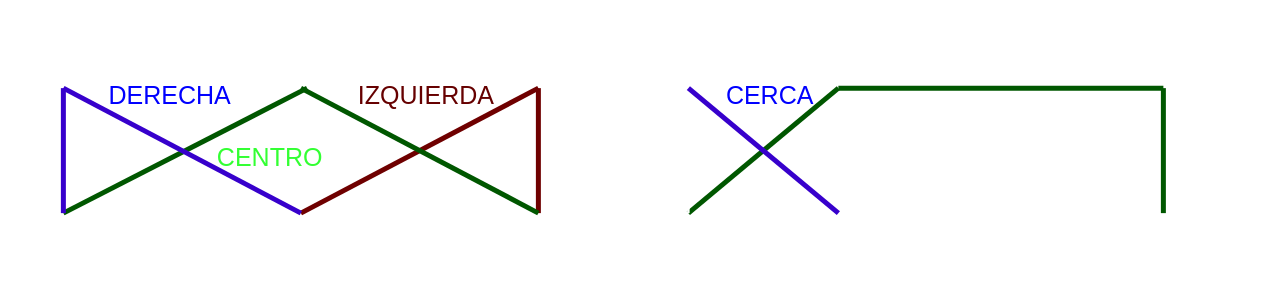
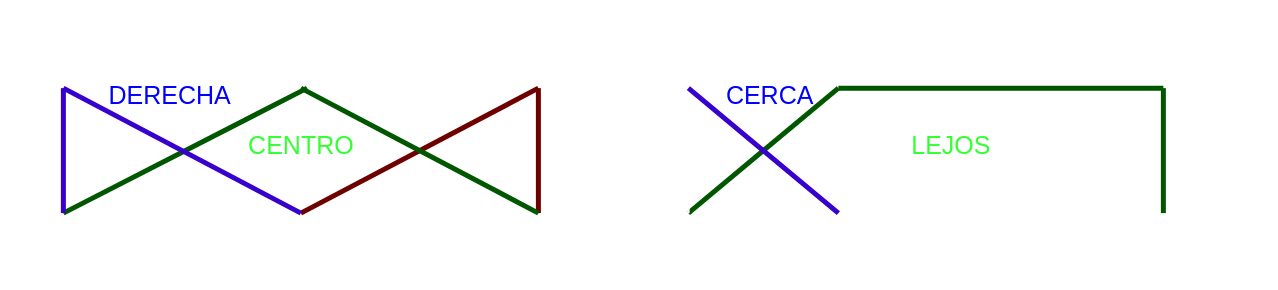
- <mxCell id="14" value="IZQUIERDA" style="text;html=1;align=center;verticalAlign=middle;resizable=0;points=[];autosize=1;fontColor=#660000;fontSize=20;" parent="1" vertex="1"><mxGeometry x="280" y="60" width="120" height="30" as="geometry" /></mxCell>
+ <mxCell id="26" value="LEJOS" style="text;html=1;align=center;verticalAlign=middle;resizable=0;points=[];autosize=1;strokeColor=none;fillColor=none;fontColor=#33FF33;fontSize=20;" parent="1" vertex="1"><mxGeometry x="720" y="100" width="80" height="30" as="geometry" /></mxCell>
- <mxCell id="11" value="CENTRO" style="text;html=1;align=center;verticalAlign=middle;resizable=0;points=[];autosize=1;strokeColor=none;fillColor=none;fontColor=#33FF33;fontSize=20;" parent="1" vertex="1"><mxGeometry x="165" y="110" width="100" height="30" as="geometry" /></mxCell>
+ <mxCell id="11" value="CENTRO" style="text;html=1;align=center;verticalAlign=middle;resizable=0;points=[];autosize=1;strokeColor=none;fillColor=none;fontColor=#33FF33;fontSize=20;" parent="1" vertex="1"><mxGeometry x="190" y="100" width="100" height="30" as="geometry" /></mxCell>
